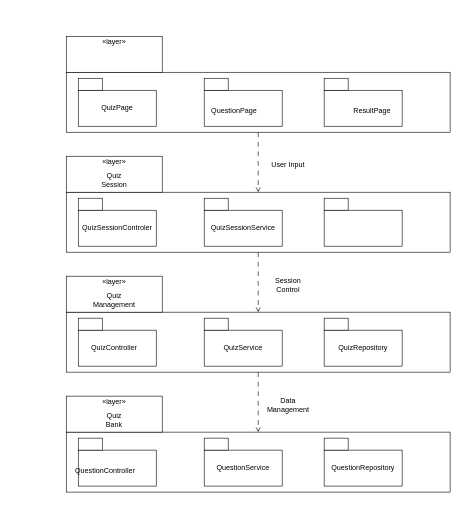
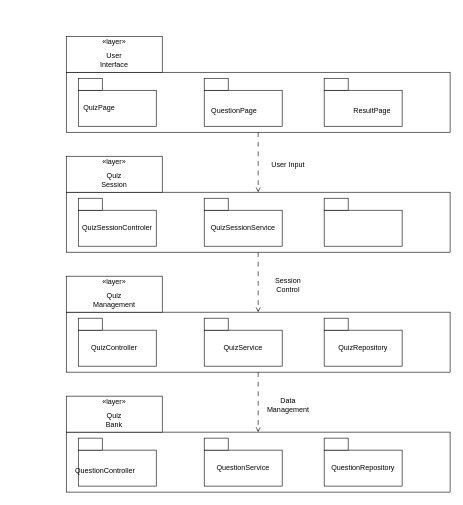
+ <mxCell id="16" value="User Interface" style="text;html=1;align=center;verticalAlign=middle;whiteSpace=wrap;rounded=0;" vertex="1" parent="1"><mxGeometry x="175" y="90" width="30" height="20" as="geometry" /></mxCell>
- <mxCell id="8" value="QuizPage" style="text;html=1;align=center;verticalAlign=middle;whiteSpace=wrap;rounded=0;" vertex="1" parent="1"><mxGeometry x="165" y="165" width="60" height="30" as="geometry" /></mxCell>
+ <mxCell id="8" value="QuizPage" style="text;html=1;align=center;verticalAlign=middle;whiteSpace=wrap;rounded=0;" vertex="1" parent="1"><mxGeometry x="135" y="165" width="60" height="30" as="geometry" /></mxCell>
